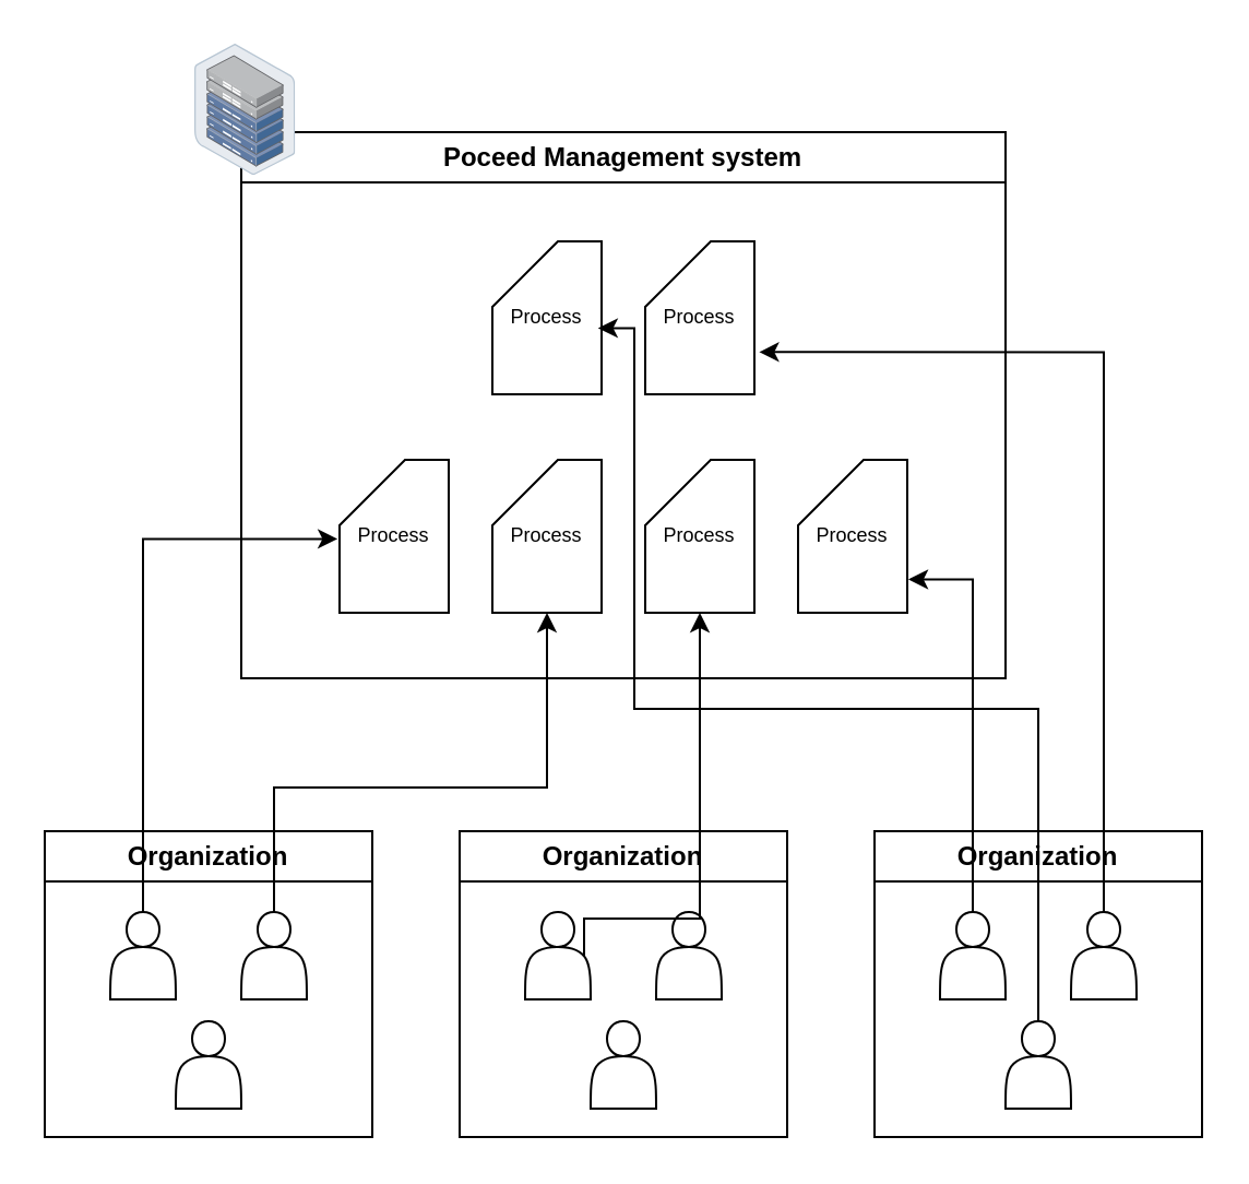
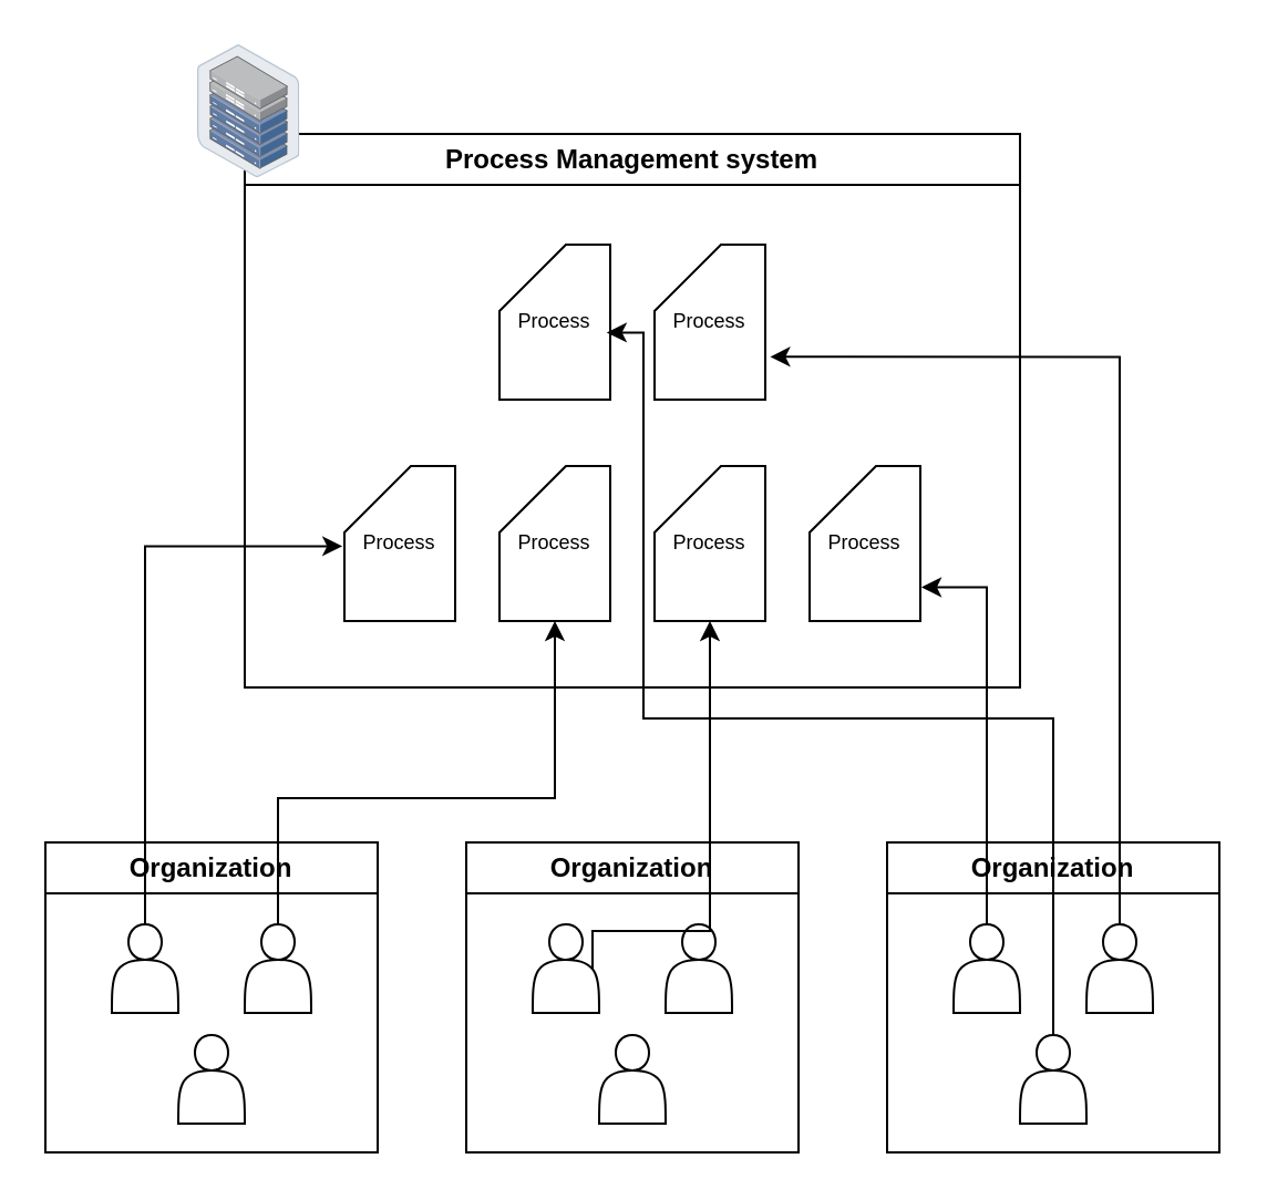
- <mxCell id="2" value="Poceed Management system" style="swimlane;whiteSpace=wrap;html=1;" parent="1" vertex="1"><mxGeometry x="110" y="60" width="350" height="250" as="geometry" /></mxCell>
+ <mxCell id="2" value="Process Management system" style="swimlane;whiteSpace=wrap;html=1;" parent="1" vertex="1"><mxGeometry x="110" y="60" width="350" height="250" as="geometry" /></mxCell>
